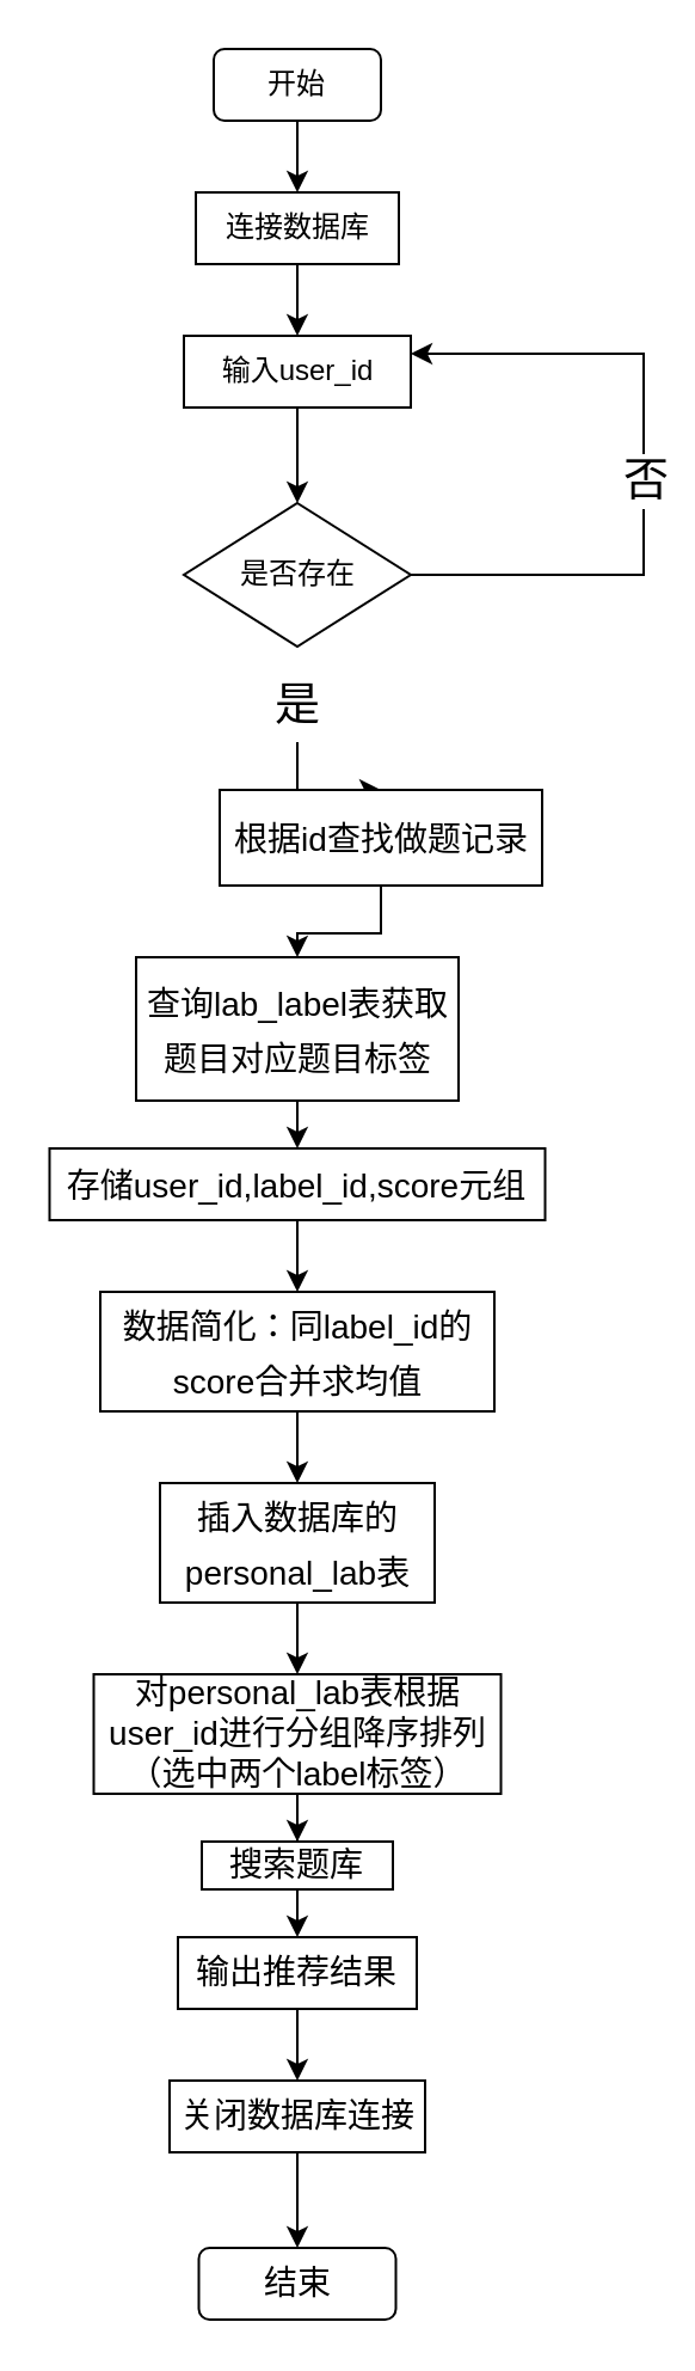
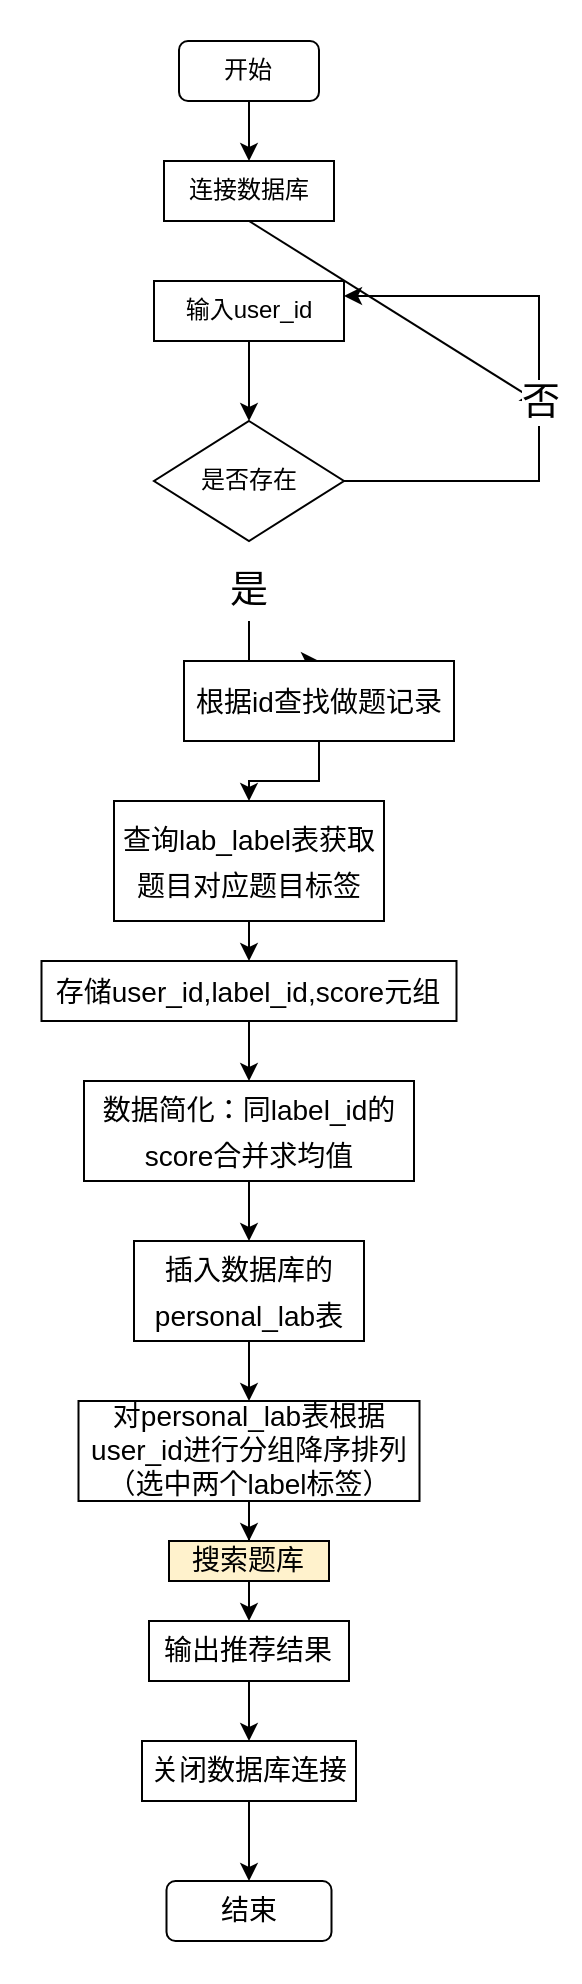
- <mxCell id="4" style="edgeStyle=orthogonalEdgeStyle;rounded=0;orthogonalLoop=1;jettySize=auto;html=1;exitX=0.5;exitY=1;exitDx=0;exitDy=0;entryX=0.5;entryY=0;entryDx=0;entryDy=0;" edge="1" parent="1" source="5" target="7"><mxGeometry relative="1" as="geometry" /></mxCell>
+ <mxCell id="4" style="edgeStyle=orthogonalEdgeStyle;rounded=0;orthogonalLoop=1;jettySize=auto;html=1;exitX=0.5;exitY=1;exitDx=0;exitDy=0;" edge="1" parent="1" source="5" target="12"><mxGeometry relative="1" as="geometry" /></mxCell>
- <mxCell id="27" value="搜索题库" style="rounded=0;whiteSpace=wrap;html=1;fontSize=14;" vertex="1" parent="1"><mxGeometry x="84" y="770" width="80" height="20" as="geometry" /></mxCell>
+ <mxCell id="27" value="搜索题库" style="rounded=0;whiteSpace=wrap;html=1;fontSize=14;fillColor=#fff2cc;" vertex="1" parent="1"><mxGeometry x="84" y="770" width="80" height="20" as="geometry" /></mxCell>
